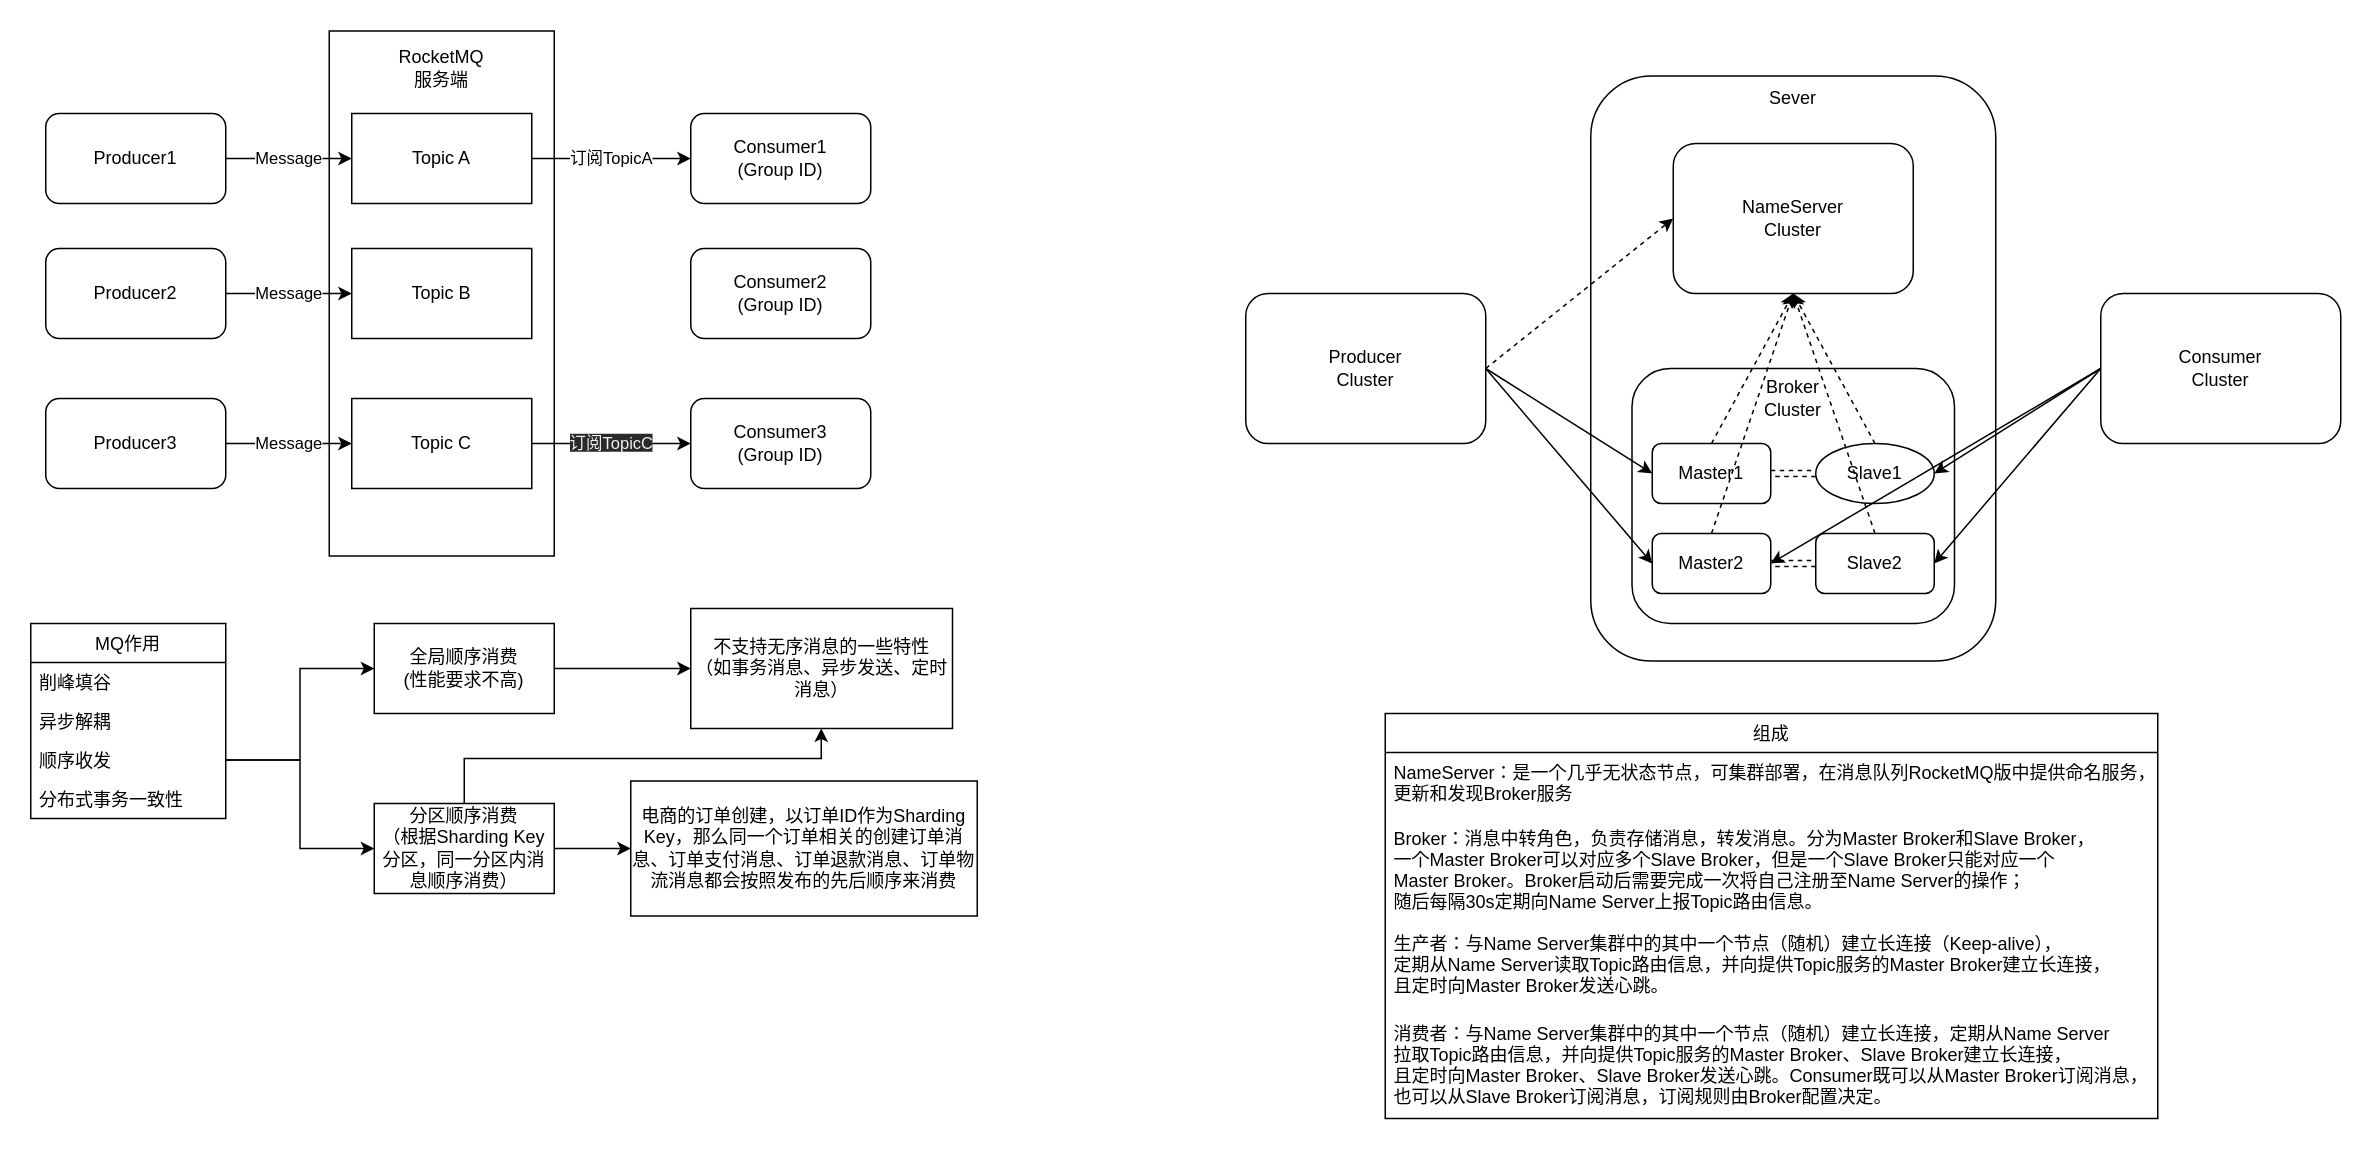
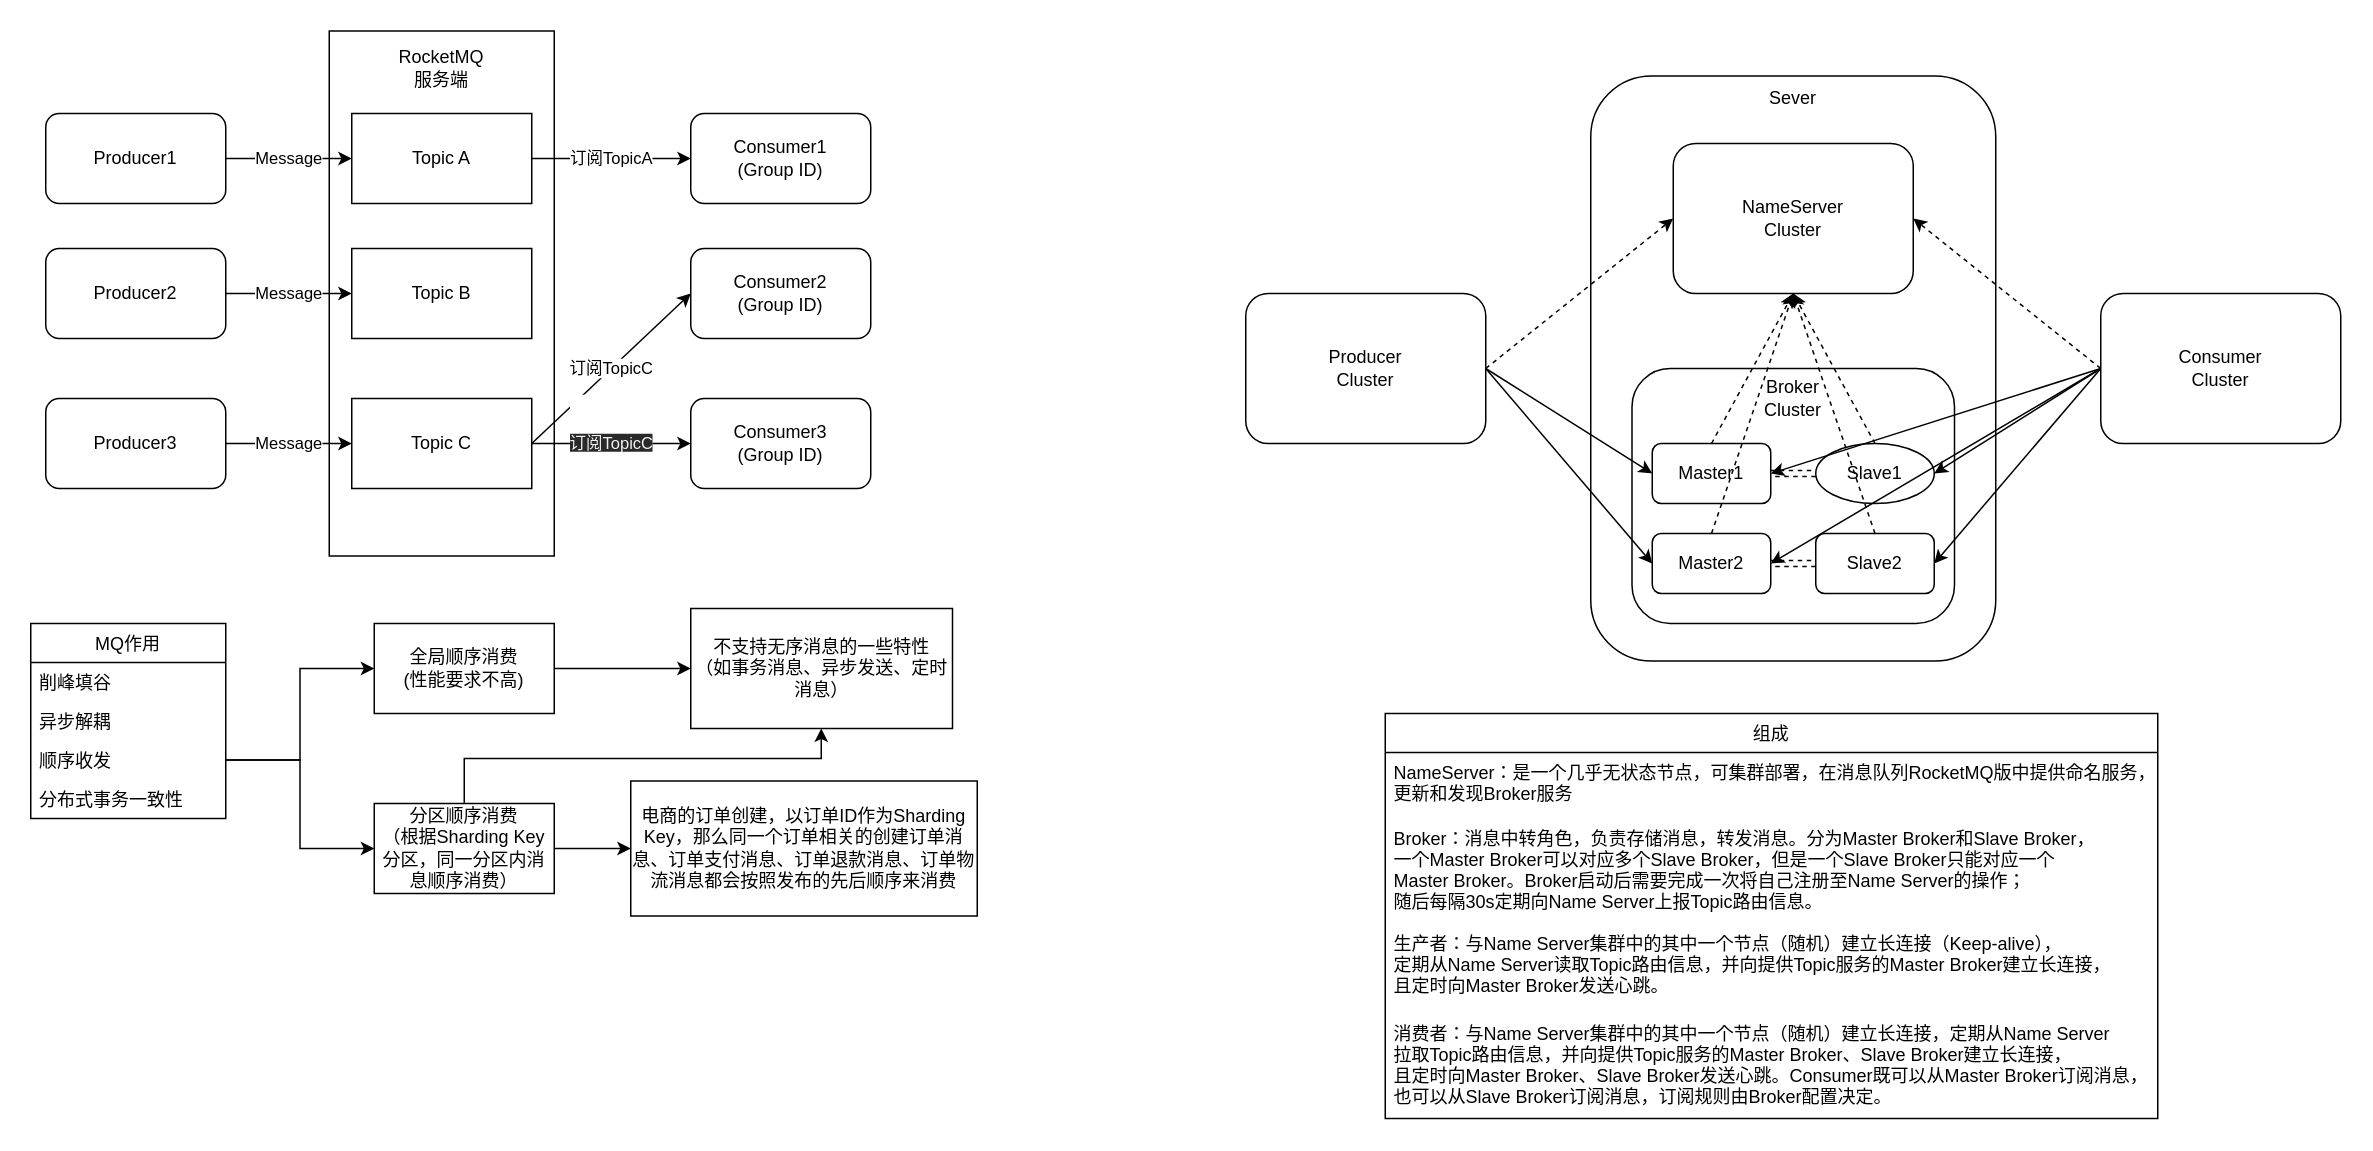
+ <mxCell id="51" style="edgeStyle=none;rounded=0;orthogonalLoop=1;jettySize=auto;html=1;exitX=0;exitY=0.5;exitDx=0;exitDy=0;entryX=1;entryY=0.5;entryDx=0;entryDy=0;dashed=1;" edge="1" parent="1" source="56" target="39"><mxGeometry relative="1" as="geometry" /></mxCell>
+ <mxCell id="13" value="订阅TopicC" style="rounded=0;orthogonalLoop=1;jettySize=auto;html=1;exitX=1;exitY=0.5;exitDx=0;exitDy=0;entryX=0;entryY=0.5;entryDx=0;entryDy=0;" parent="1" source="16" target="19" edge="1"><mxGeometry relative="1" as="geometry" /></mxCell>
+ <mxCell id="54" style="edgeStyle=none;rounded=0;orthogonalLoop=1;jettySize=auto;html=1;exitX=0;exitY=0.5;exitDx=0;exitDy=0;entryX=1;entryY=0.5;entryDx=0;entryDy=0;" edge="1" parent="1" source="56" target="43"><mxGeometry relative="1" as="geometry" /></mxCell>
